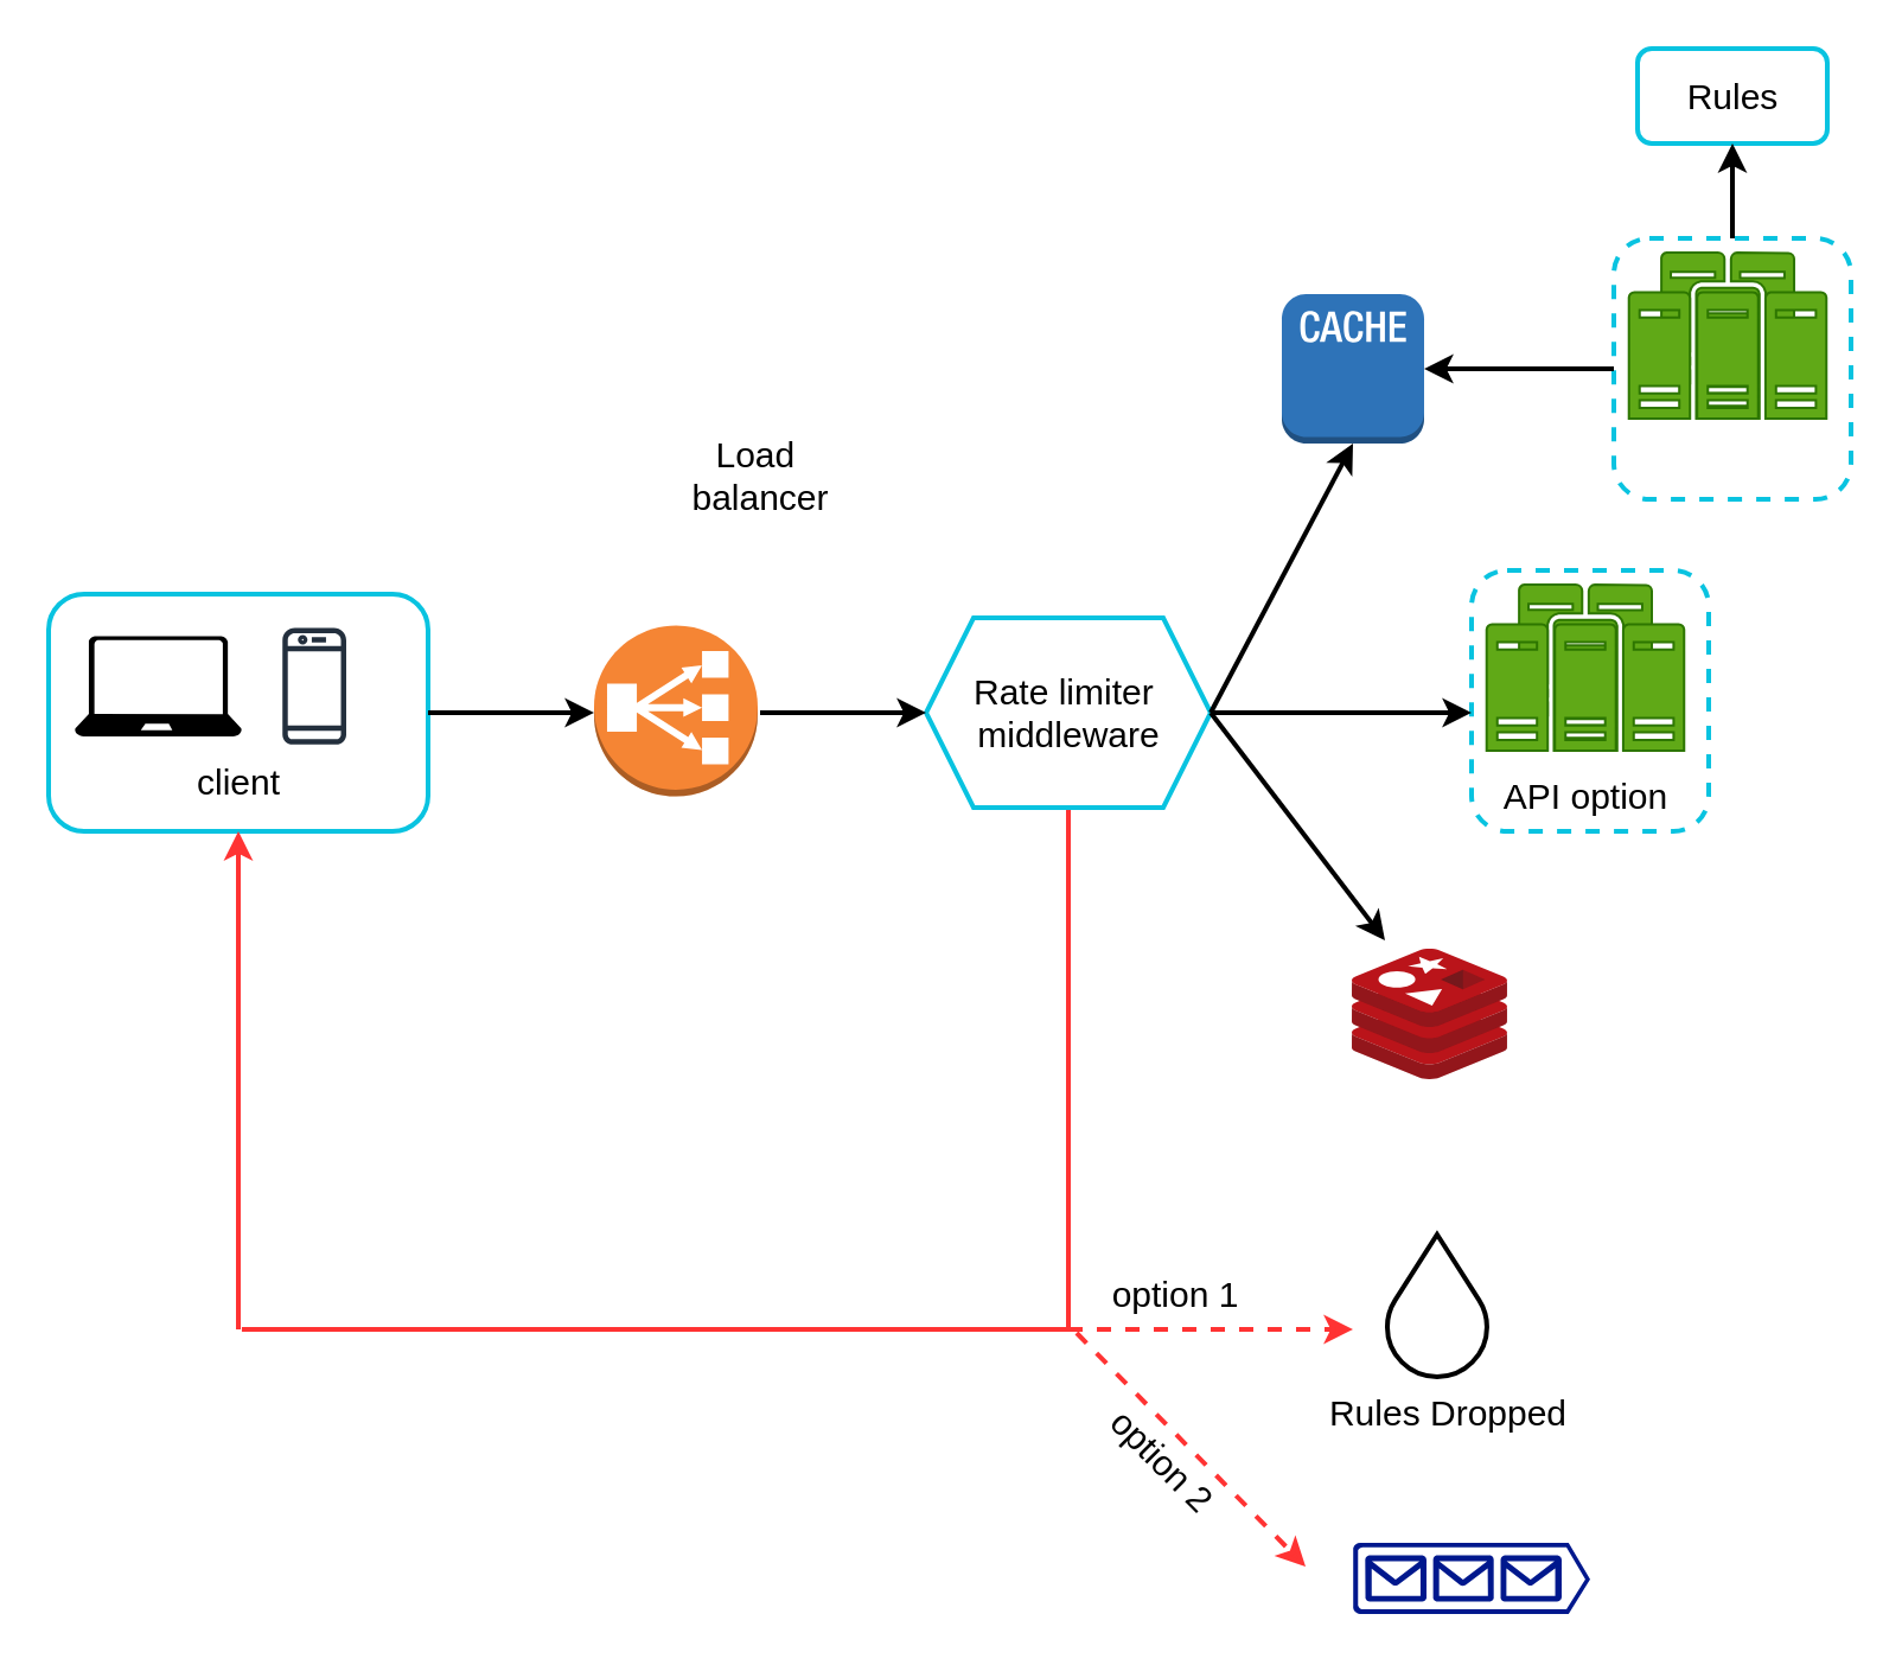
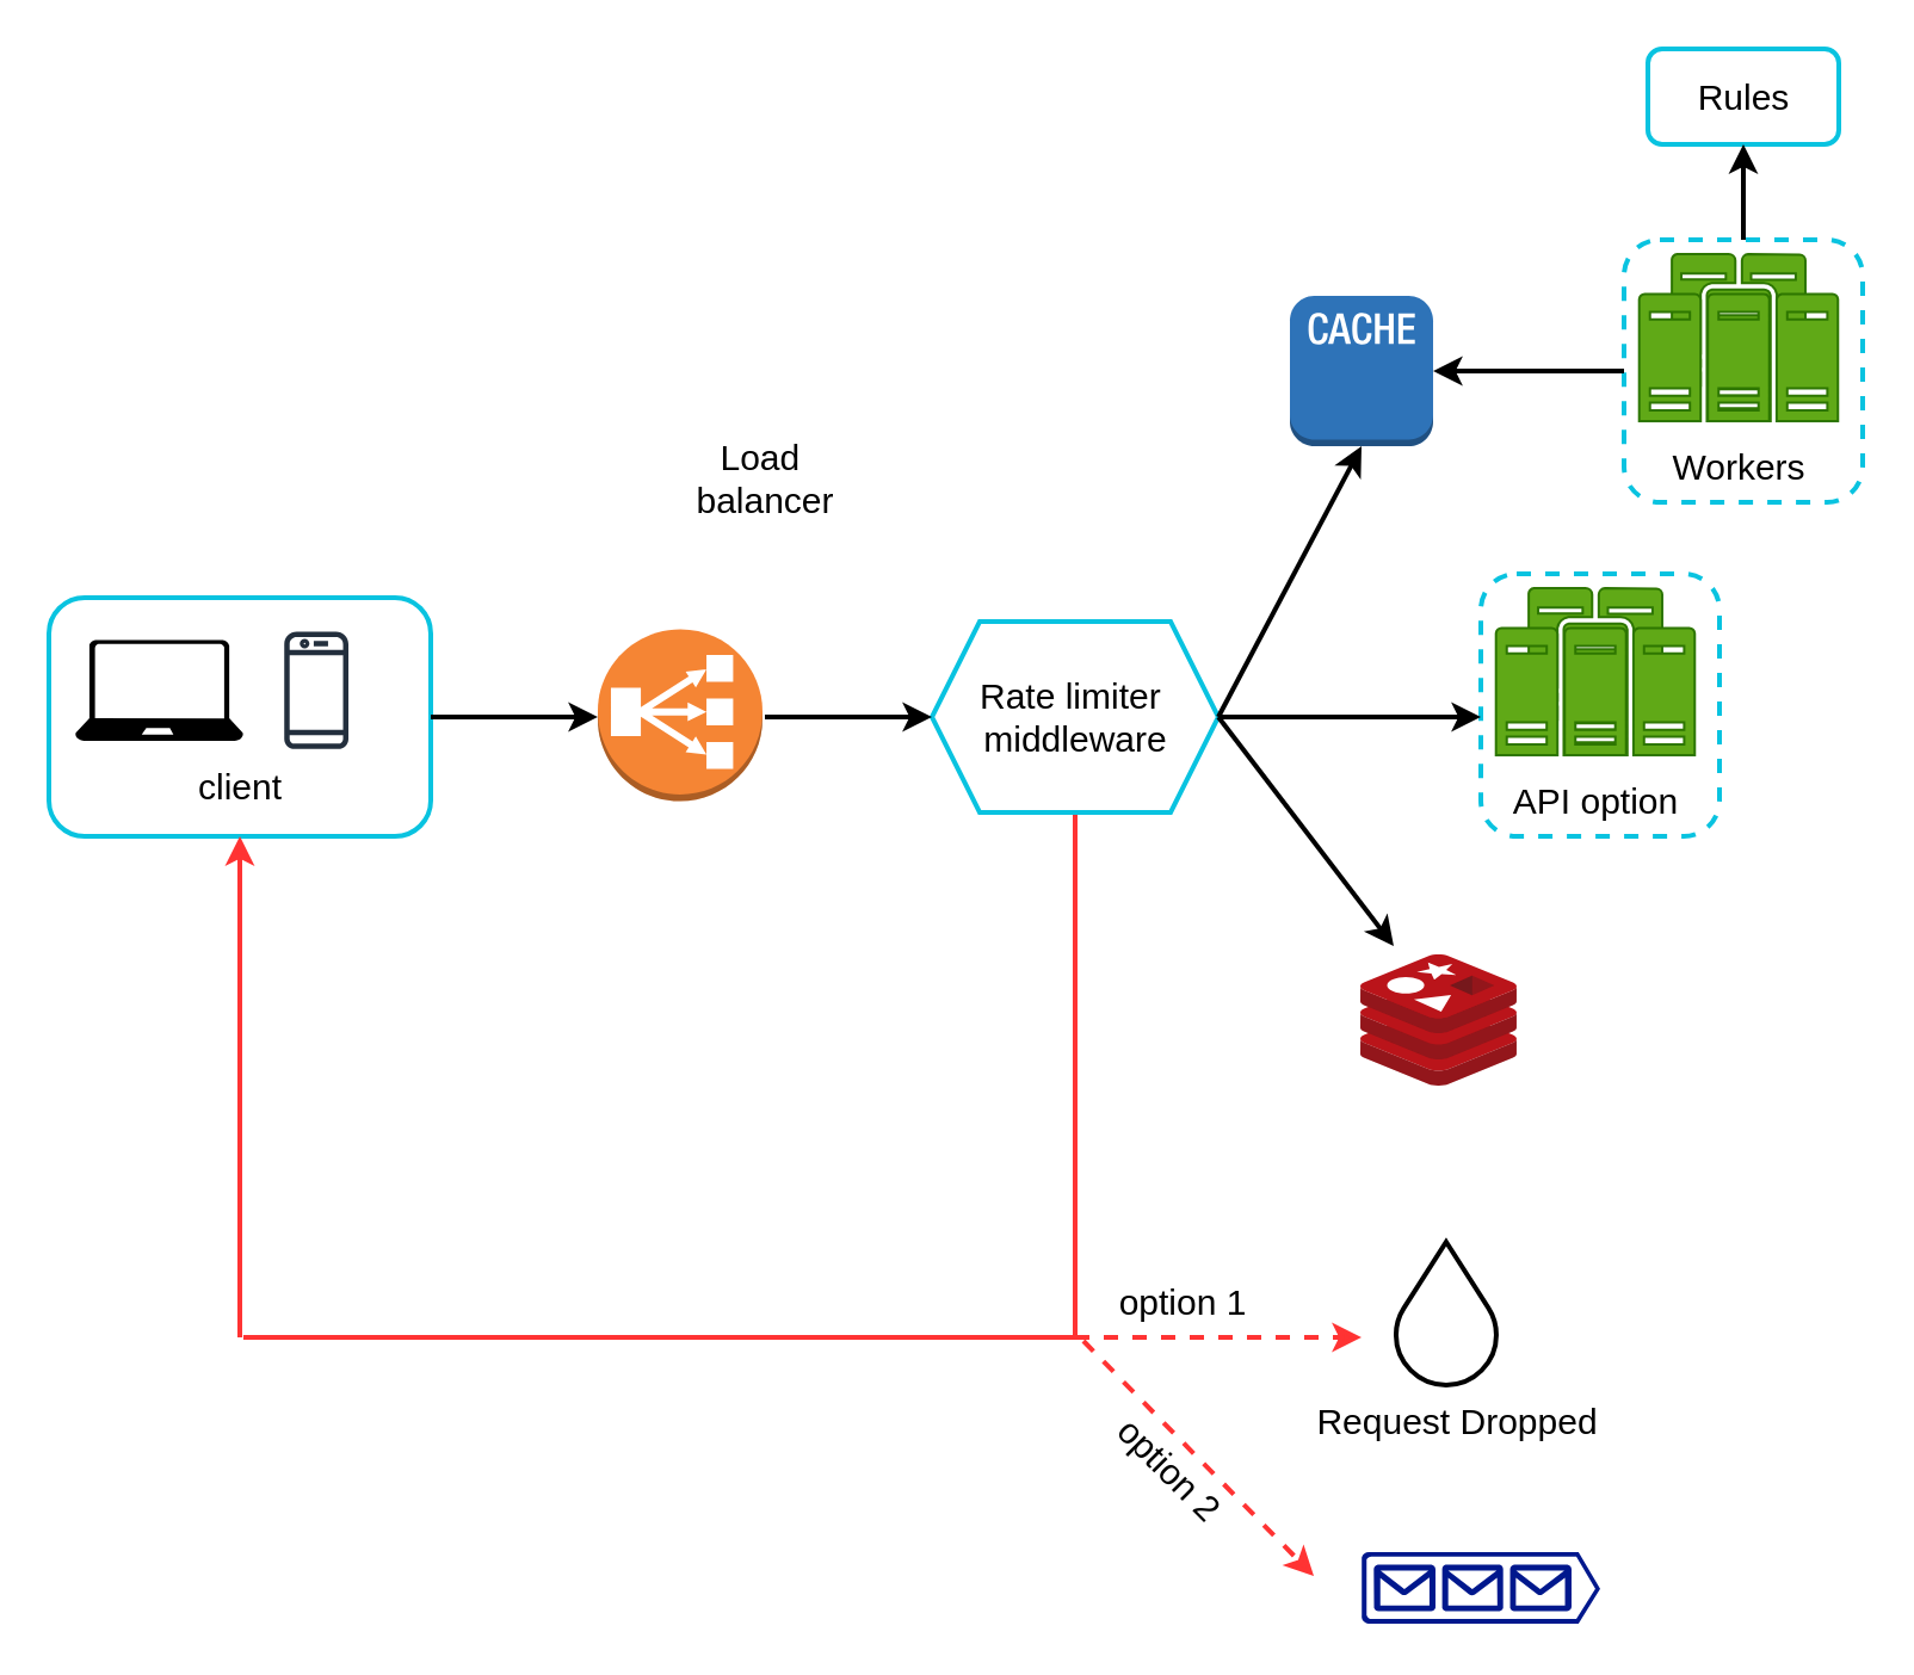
+ <mxCell id="19" value="&lt;font style=&quot;font-size: 15px;&quot;&gt;Workers&lt;/font&gt;" style="text;html=1;align=center;verticalAlign=middle;resizable=0;points=[];autosize=1;strokeColor=none;fillColor=none;" vertex="1" parent="15"><mxGeometry x="8" y="80" width="80" height="30" as="geometry" /></mxCell>
- <mxCell id="37" value="&lt;font style=&quot;font-size: 15px;&quot;&gt;Rules Dropped&lt;/font&gt;" style="text;html=1;align=center;verticalAlign=middle;resizable=0;points=[];autosize=1;strokeColor=none;fillColor=none;" vertex="1" parent="1"><mxGeometry x="540" y="580" width="140" height="30" as="geometry" /></mxCell>
+ <mxCell id="37" value="&lt;font style=&quot;font-size: 15px;&quot;&gt;Request Dropped&lt;/font&gt;" style="text;html=1;align=center;verticalAlign=middle;resizable=0;points=[];autosize=1;strokeColor=none;fillColor=none;" vertex="1" parent="1"><mxGeometry x="540" y="580" width="140" height="30" as="geometry" /></mxCell>
